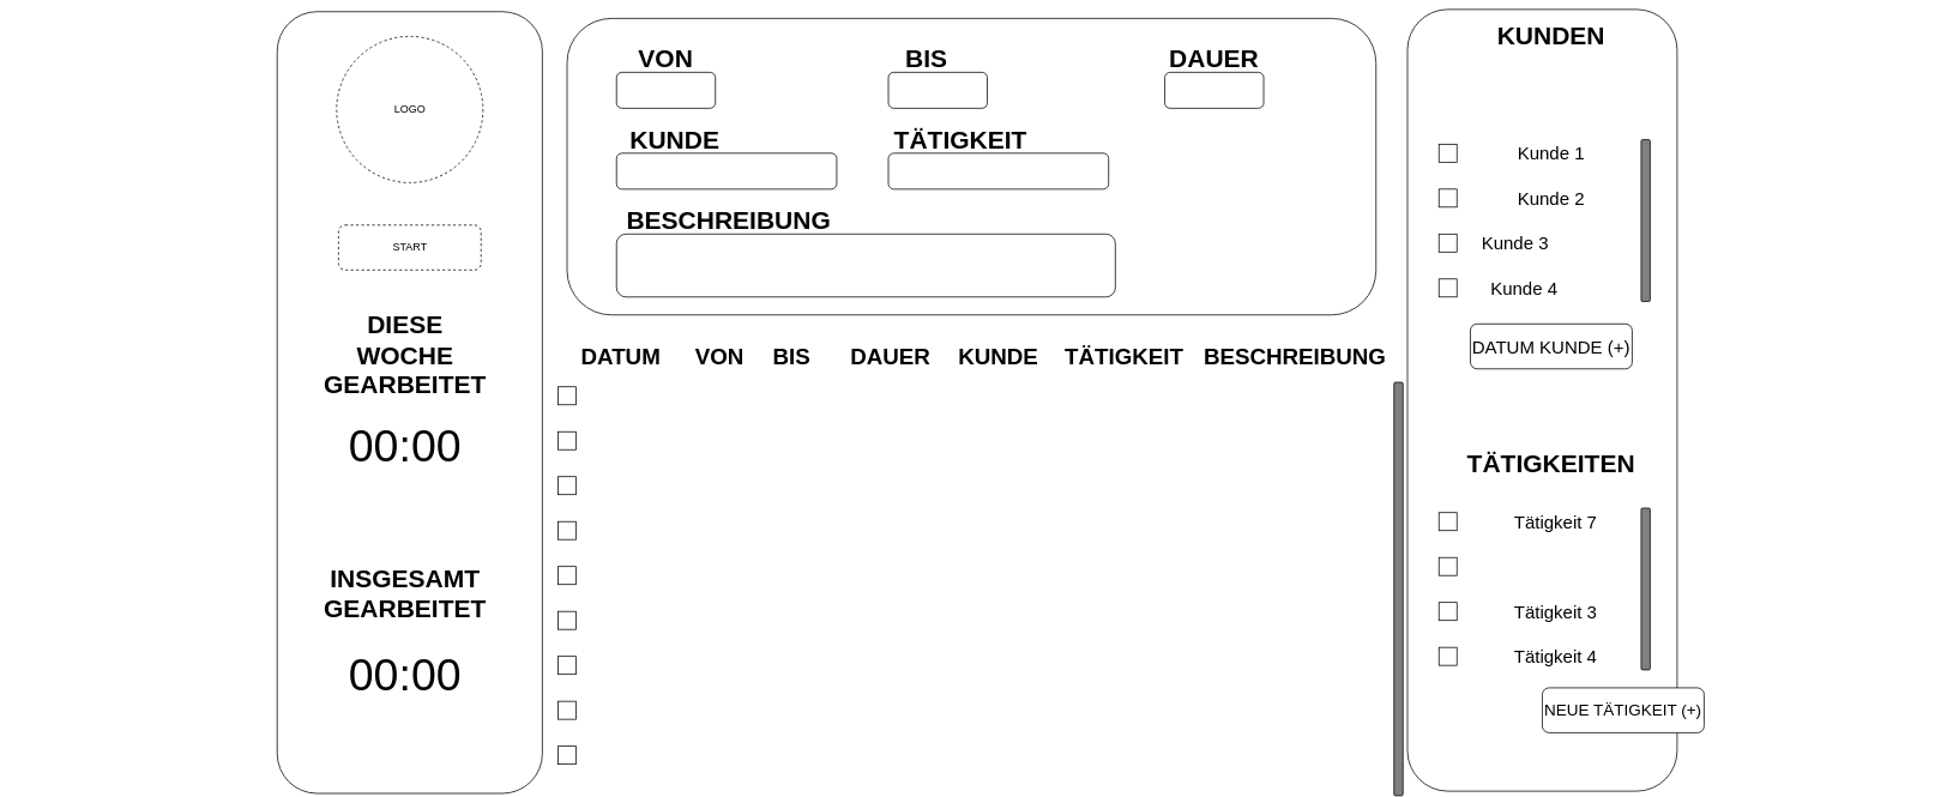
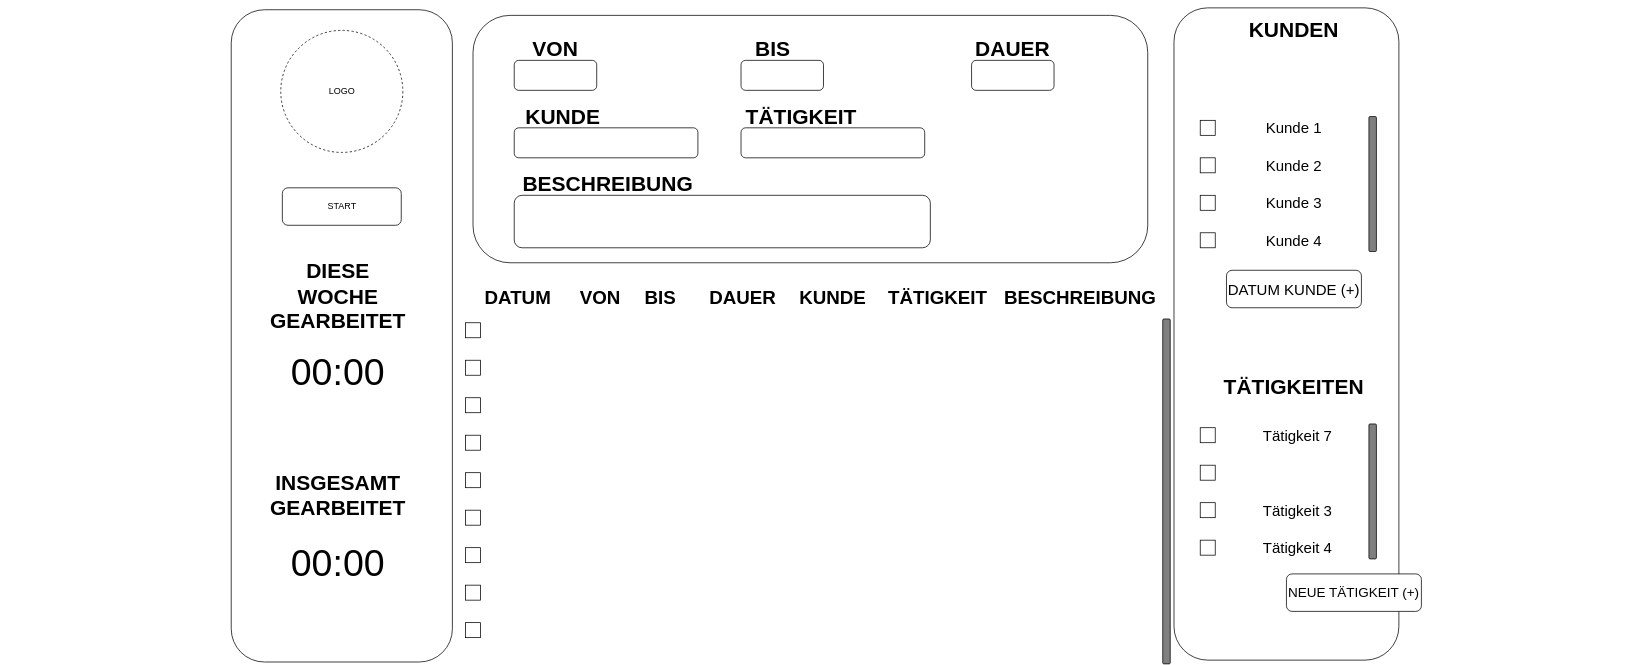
- <mxCell id="31" value="&lt;font style=&quot;font-size: 20px;&quot;&gt;Kunde 3&lt;/font&gt;" style="text;html=1;strokeColor=none;fillColor=none;align=center;verticalAlign=middle;whiteSpace=wrap;rounded=0;" vertex="1" parent="1"><mxGeometry x="1640" y="255" width="90" height="30" as="geometry" /></mxCell>
+ <mxCell id="31" value="&lt;font style=&quot;font-size: 20px;&quot;&gt;Kunde 3&lt;/font&gt;" style="text;html=1;strokeColor=none;fillColor=none;align=center;verticalAlign=middle;whiteSpace=wrap;rounded=0;" vertex="1" parent="1"><mxGeometry x="1680" y="255" width="90" height="30" as="geometry" /></mxCell>
- <mxCell id="4" value="START" style="rounded=1;whiteSpace=wrap;html=1;dashed=1;" vertex="1" parent="1"><mxGeometry x="375.7" y="250" width="158.6" height="50" as="geometry" /></mxCell>
+ <mxCell id="4" value="START" style="rounded=1;whiteSpace=wrap;html=1;" vertex="1" parent="1"><mxGeometry x="375.7" y="250" width="158.6" height="50" as="geometry" /></mxCell>
- <mxCell id="32" value="&lt;font style=&quot;font-size: 20px;&quot;&gt;Kunde 4&lt;/font&gt;" style="text;html=1;strokeColor=none;fillColor=none;align=center;verticalAlign=middle;whiteSpace=wrap;rounded=0;" vertex="1" parent="1"><mxGeometry x="1650" y="305" width="90" height="30" as="geometry" /></mxCell>
+ <mxCell id="32" value="&lt;font style=&quot;font-size: 20px;&quot;&gt;Kunde 4&lt;/font&gt;" style="text;html=1;strokeColor=none;fillColor=none;align=center;verticalAlign=middle;whiteSpace=wrap;rounded=0;" vertex="1" parent="1"><mxGeometry x="1680" y="305" width="90" height="30" as="geometry" /></mxCell>
